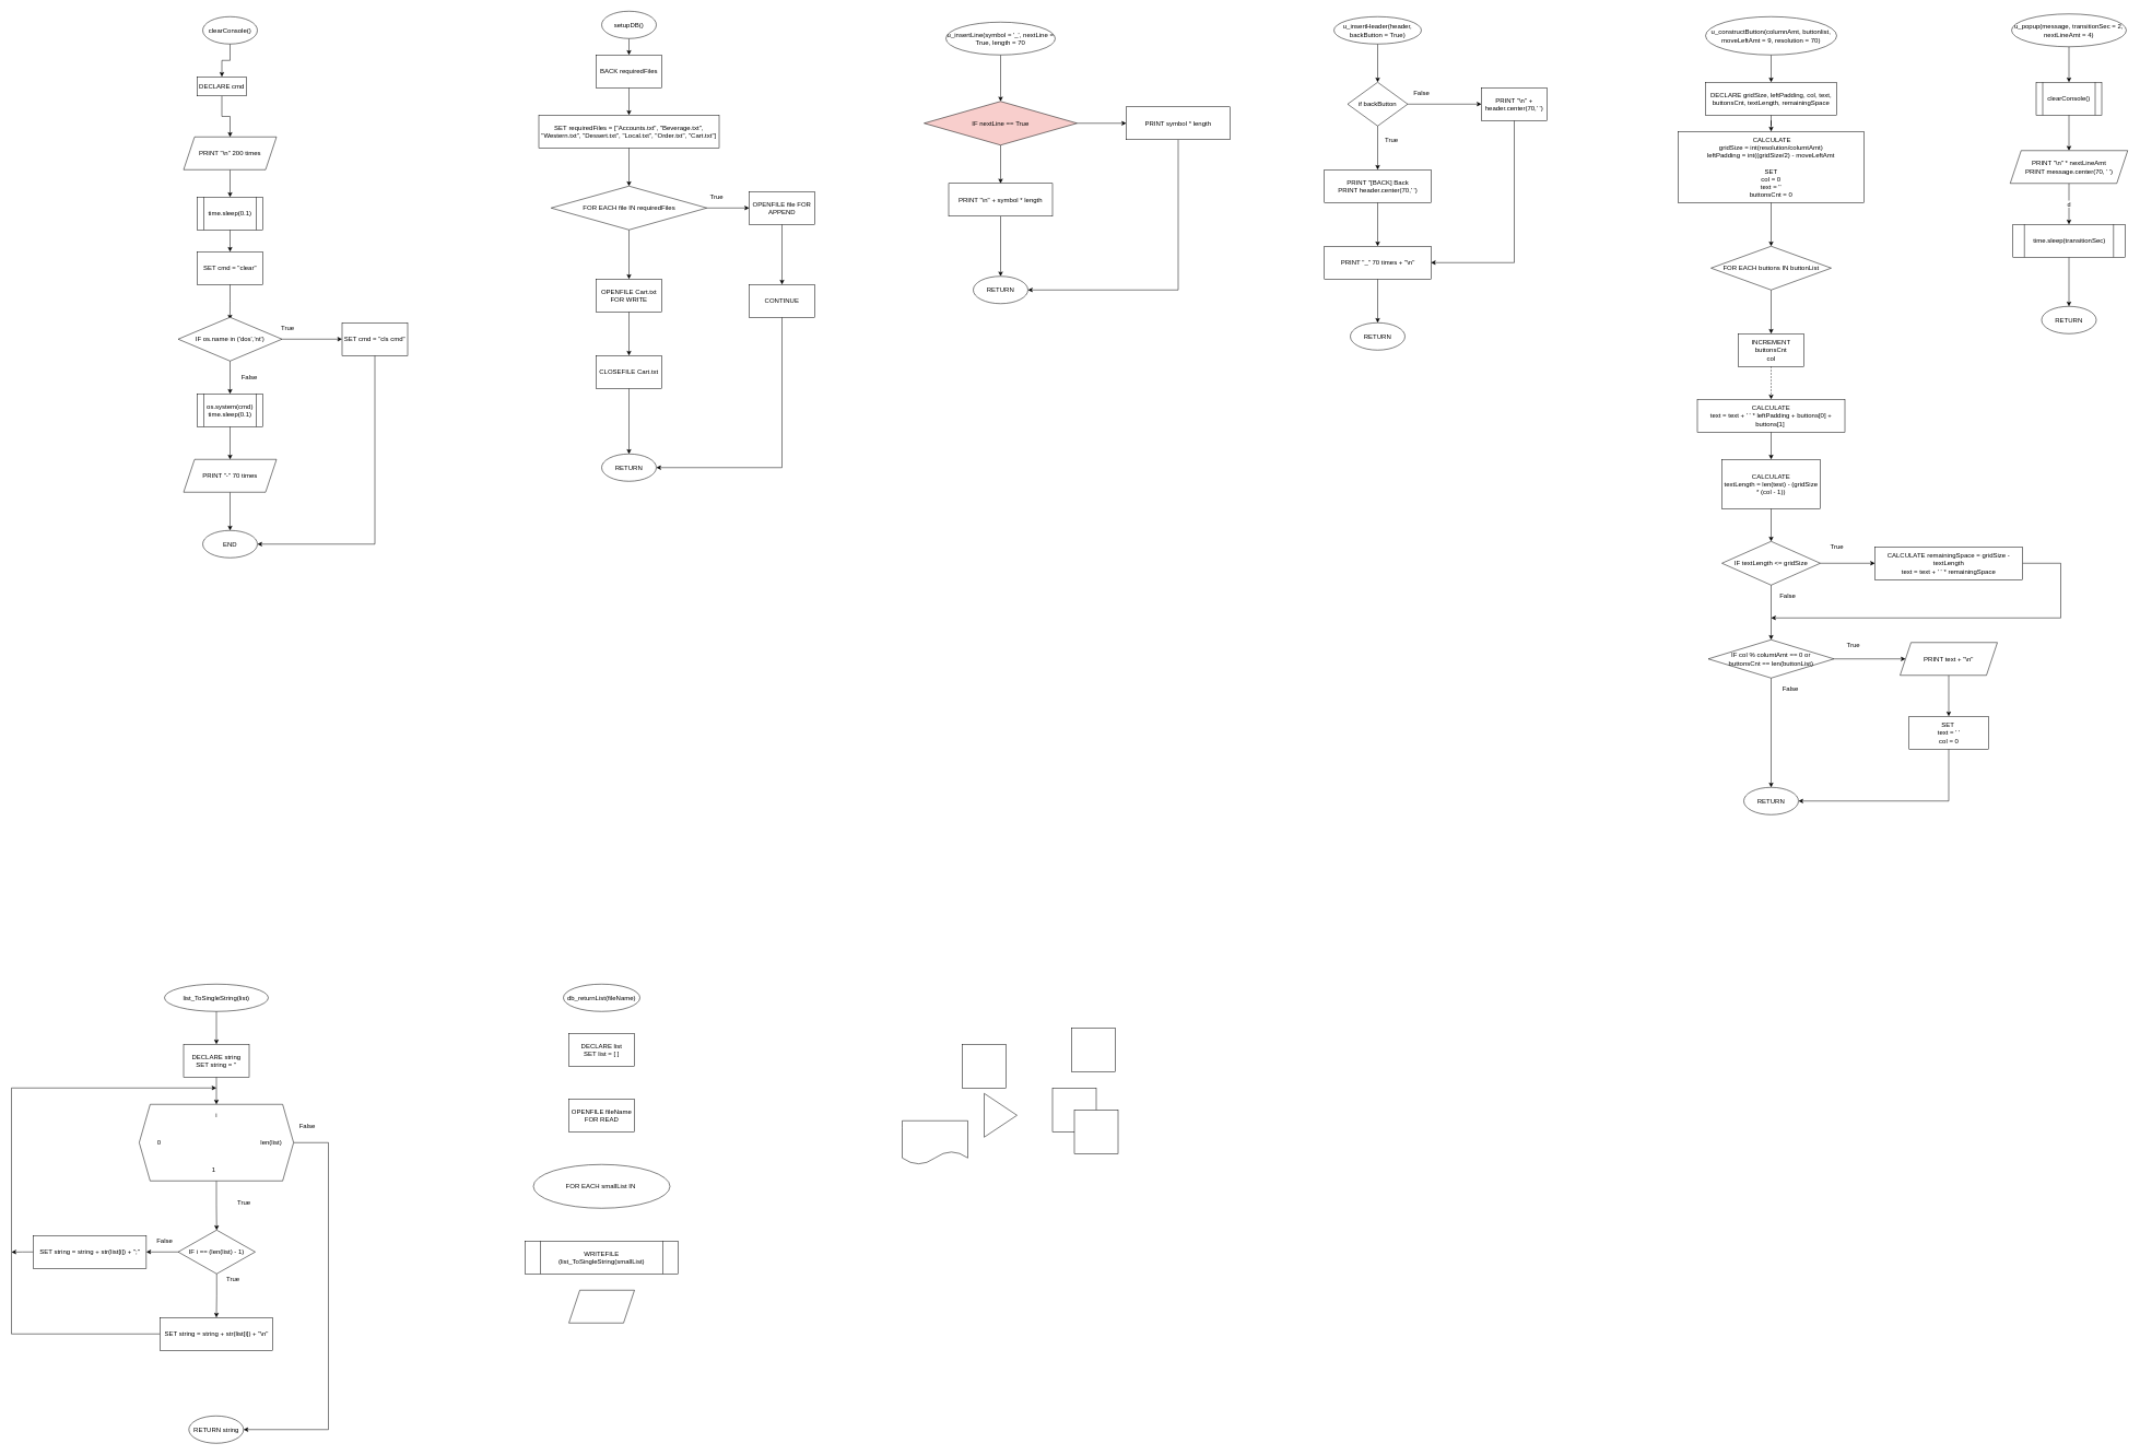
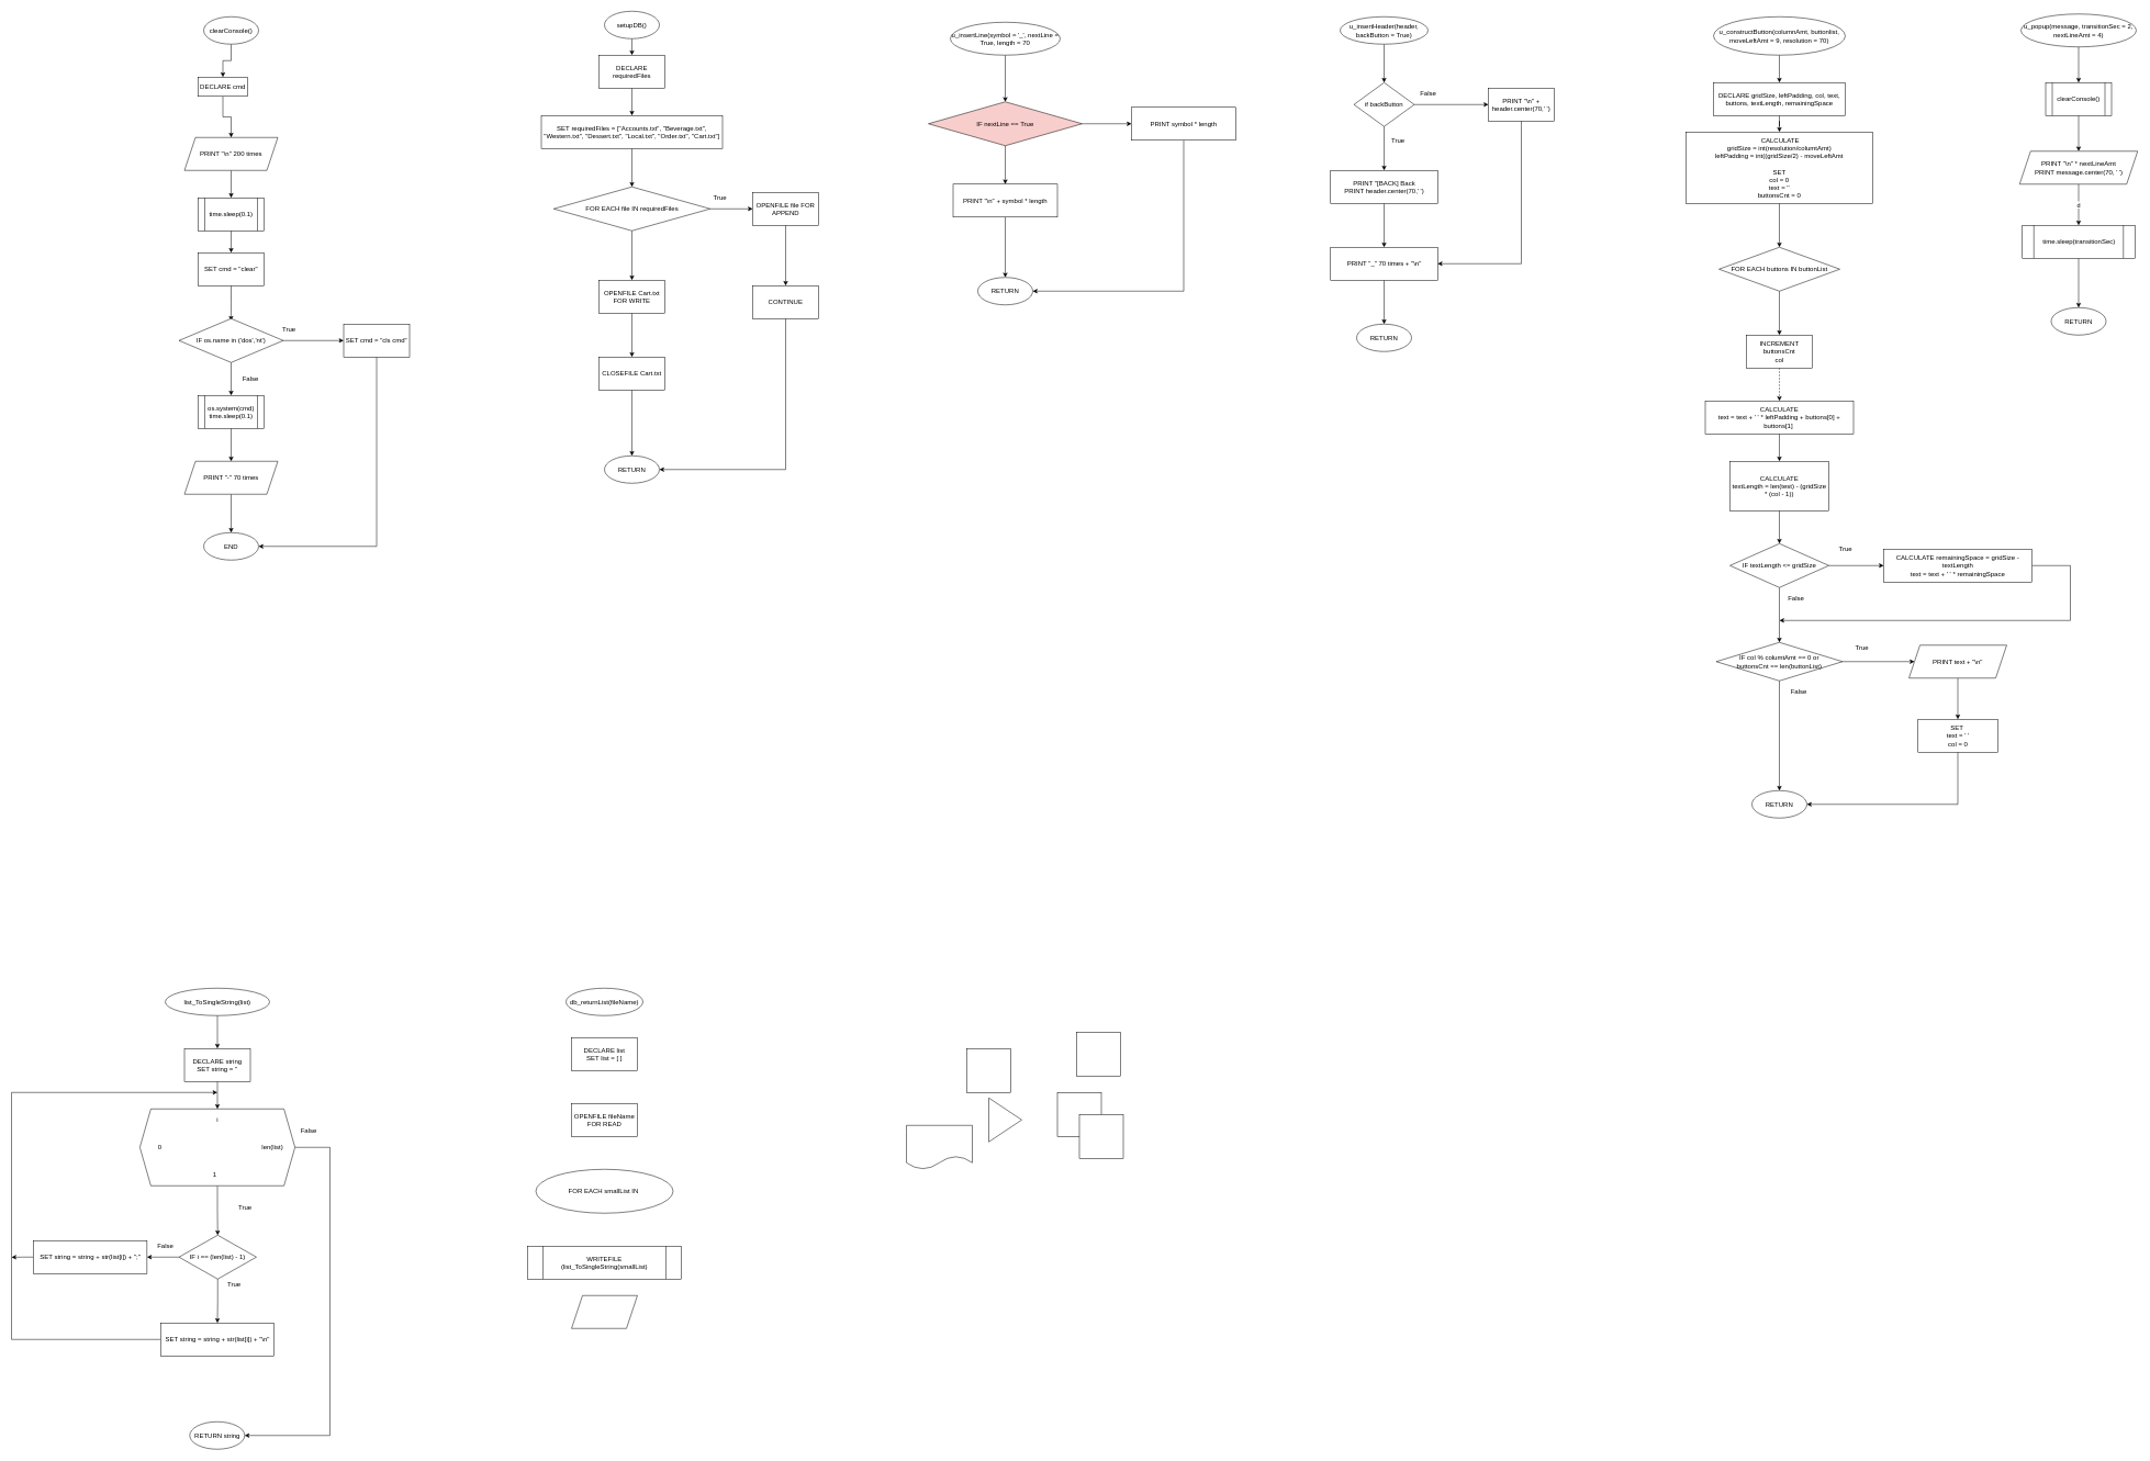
- <mxCell id="25" value="BACK requiredFiles" style="rounded=0;whiteSpace=wrap;html=1;" parent="1" vertex="1"><mxGeometry x="1090" y="100" width="120" height="60" as="geometry" /></mxCell>
+ <mxCell id="25" value="DECLARE requiredFiles" style="rounded=0;whiteSpace=wrap;html=1;" parent="1" vertex="1"><mxGeometry x="1090" y="100" width="120" height="60" as="geometry" /></mxCell>
- <mxCell id="70" value="DECLARE gridSize, leftPadding, col, text, buttonsCnt, textLength, remainingSpace" style="whiteSpace=wrap;html=1;" parent="1" vertex="1"><mxGeometry x="3120" y="150" width="240" height="60" as="geometry" /></mxCell>
+ <mxCell id="70" value="DECLARE gridSize, leftPadding, col, text, buttons, textLength, remainingSpace" style="whiteSpace=wrap;html=1;" parent="1" vertex="1"><mxGeometry x="3120" y="150" width="240" height="60" as="geometry" /></mxCell>
